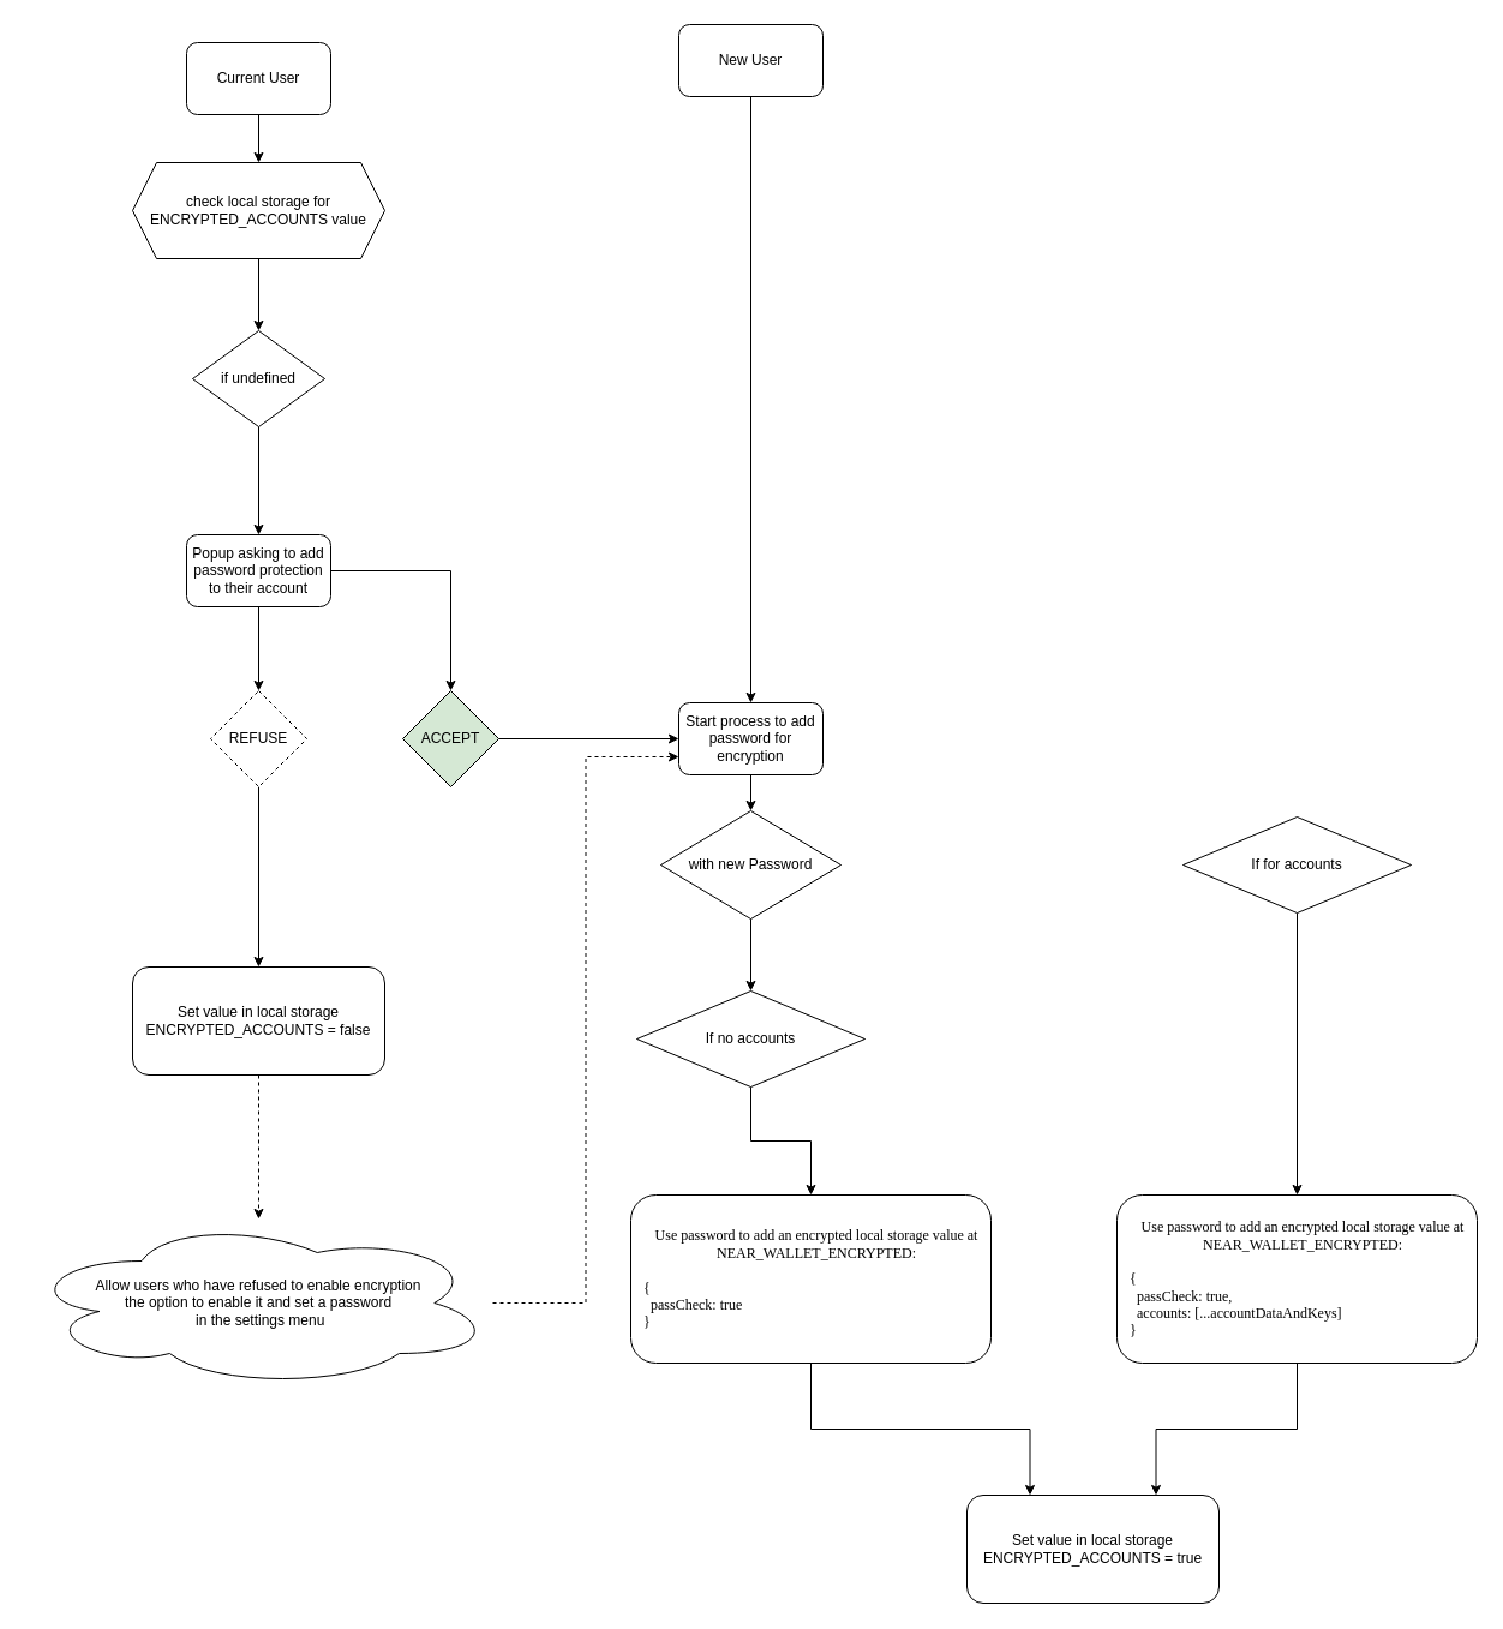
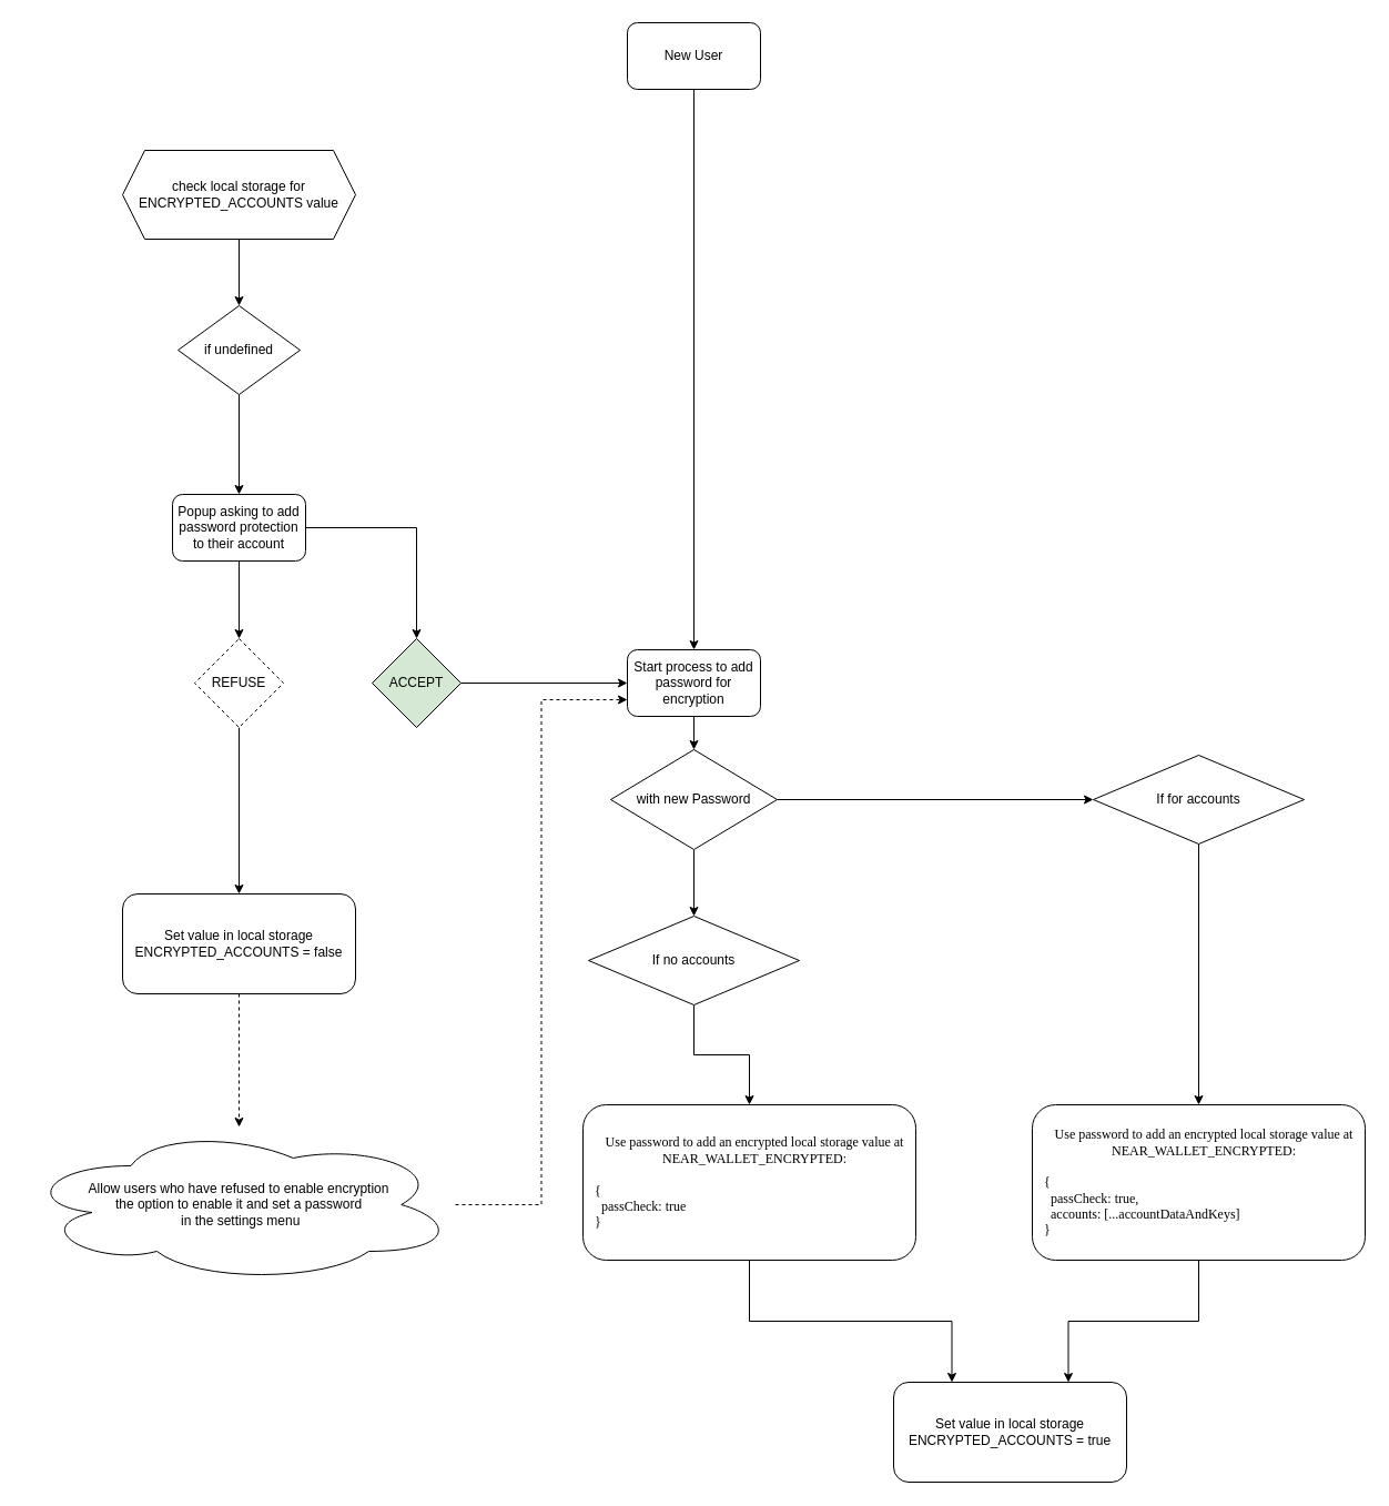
- <mxCell id="3" value="Current User" style="rounded=1;whiteSpace=wrap;html=1;" vertex="1" parent="1"><mxGeometry x="155" y="35" width="120" height="60" as="geometry" /></mxCell>
- <mxCell id="2" style="edgeStyle=orthogonalEdgeStyle;rounded=0;orthogonalLoop=1;jettySize=auto;html=1;" edge="1" parent="1" source="3" target="19"><mxGeometry relative="1" as="geometry" /></mxCell>
+ <mxCell id="24" style="edgeStyle=orthogonalEdgeStyle;rounded=0;orthogonalLoop=1;jettySize=auto;html=1;entryX=0;entryY=0.5;entryDx=0;entryDy=0;" edge="1" parent="1" source="26" target="32"><mxGeometry relative="1" as="geometry" /></mxCell>
